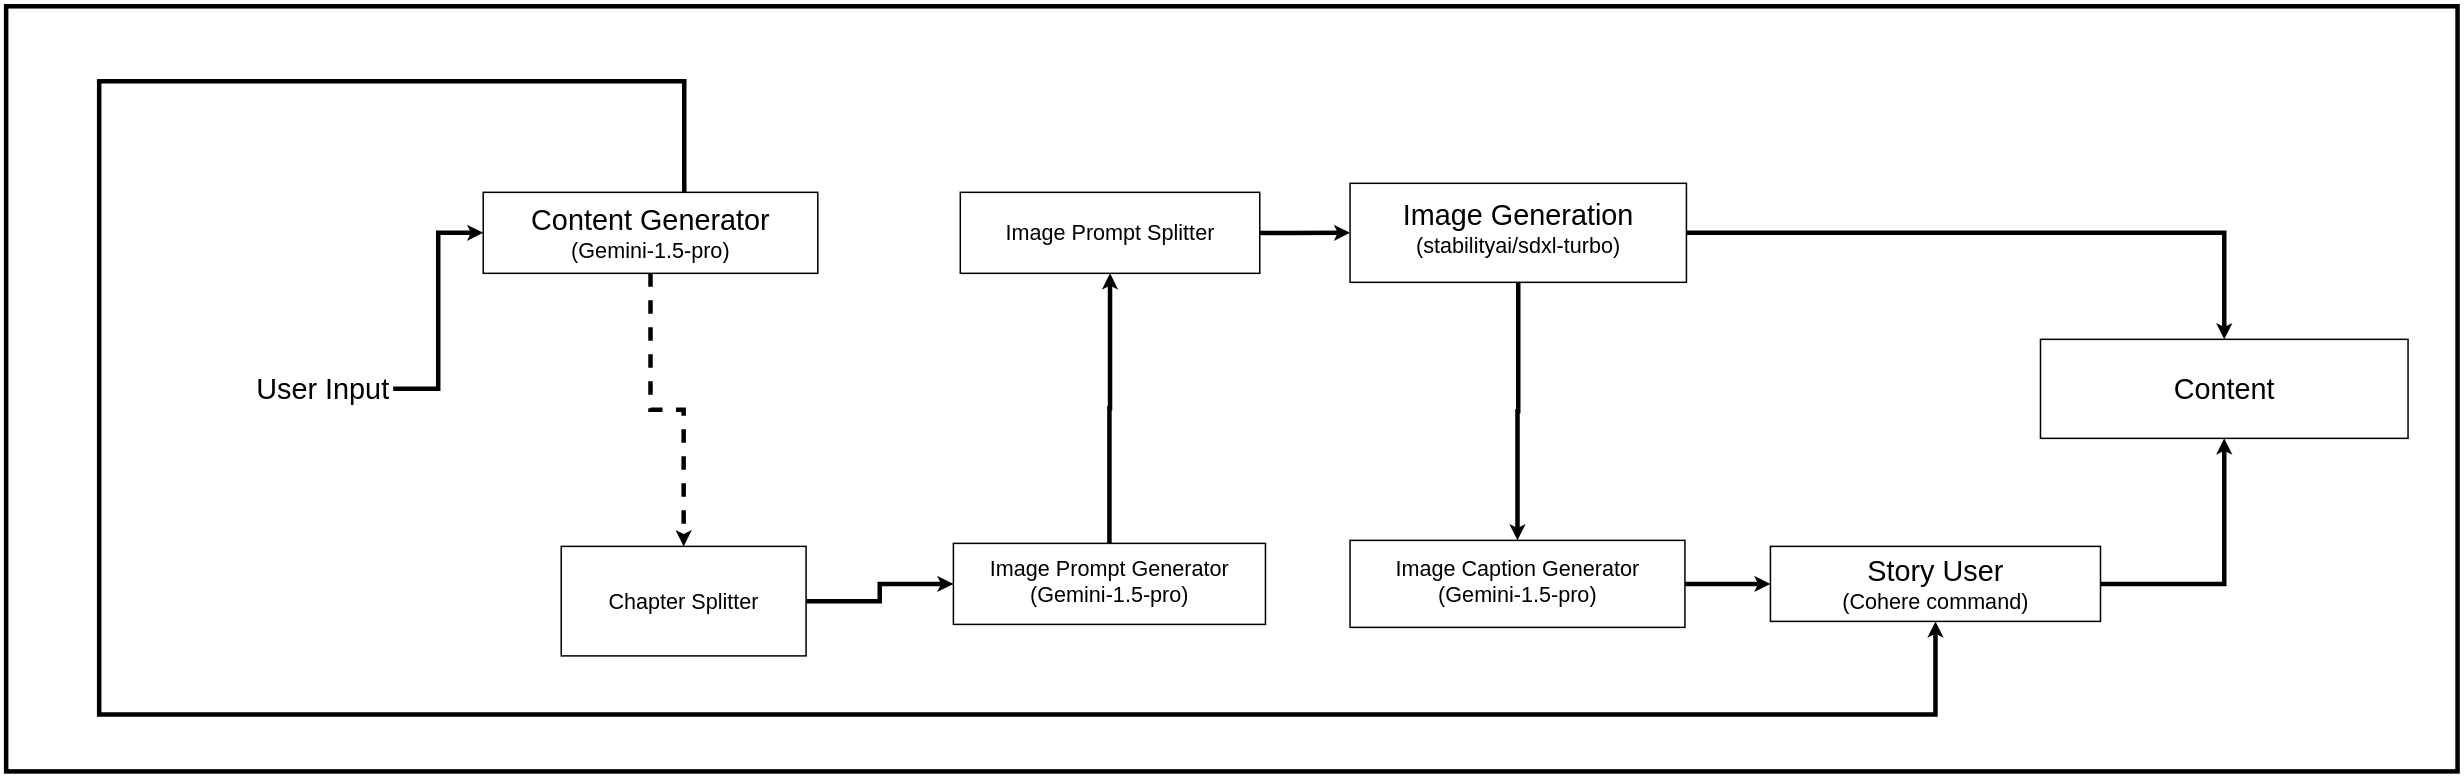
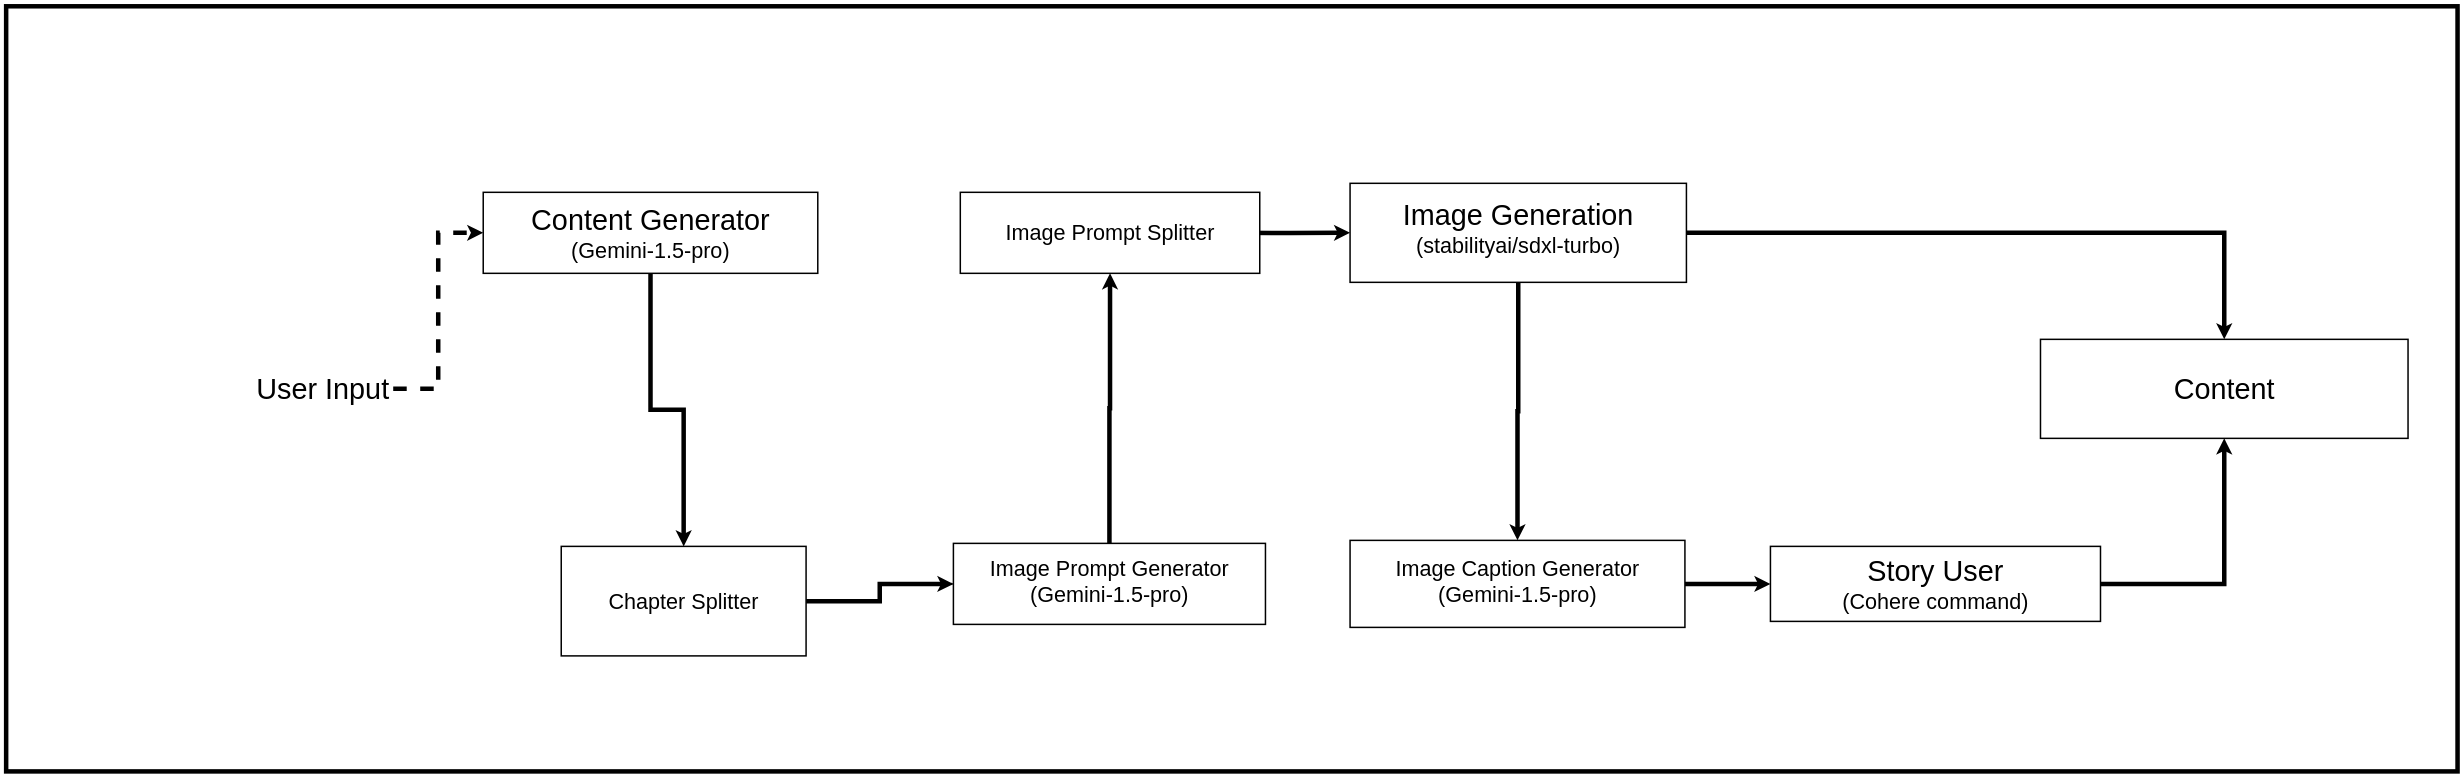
- <mxCell id="6" style="edgeStyle=orthogonalEdgeStyle;rounded=0;orthogonalLoop=1;jettySize=auto;html=1;entryX=0;entryY=0.5;entryDx=0;entryDy=0;strokeWidth=15;" edge="1" parent="1" source="7" target="5"><mxGeometry relative="1" as="geometry" /></mxCell>
+ <mxCell id="6" style="edgeStyle=orthogonalEdgeStyle;rounded=0;orthogonalLoop=1;jettySize=auto;html=1;entryX=0;entryY=0.5;entryDx=0;entryDy=0;strokeWidth=15;dashed=1;" edge="1" parent="1" source="7" target="5"><mxGeometry relative="1" as="geometry" /></mxCell>
- <mxCell id="3" style="edgeStyle=orthogonalEdgeStyle;rounded=0;orthogonalLoop=1;jettySize=auto;html=1;entryX=0.5;entryY=0;entryDx=0;entryDy=0;strokeWidth=15;dashed=1;" parent="1" source="5" target="10" edge="1"><mxGeometry relative="1" as="geometry" /></mxCell>
+ <mxCell id="3" style="edgeStyle=orthogonalEdgeStyle;rounded=0;orthogonalLoop=1;jettySize=auto;html=1;entryX=0.5;entryY=0;entryDx=0;entryDy=0;strokeWidth=15;" parent="1" source="5" target="10" edge="1"><mxGeometry relative="1" as="geometry" /></mxCell>
- <mxCell id="4" style="edgeStyle=orthogonalEdgeStyle;rounded=0;orthogonalLoop=1;jettySize=auto;html=1;strokeWidth=15;entryX=0.5;entryY=1;entryDx=0;entryDy=0;" edge="1" parent="1" source="5" target="19"><mxGeometry relative="1" as="geometry"><mxPoint x="6550" y="2170" as="targetPoint" /><Array as="points"><mxPoint x="2280" y="270" /><mxPoint x="330" y="270" /><mxPoint x="330" y="2380" /><mxPoint x="6450" y="2380" /></Array></mxGeometry></mxCell>
